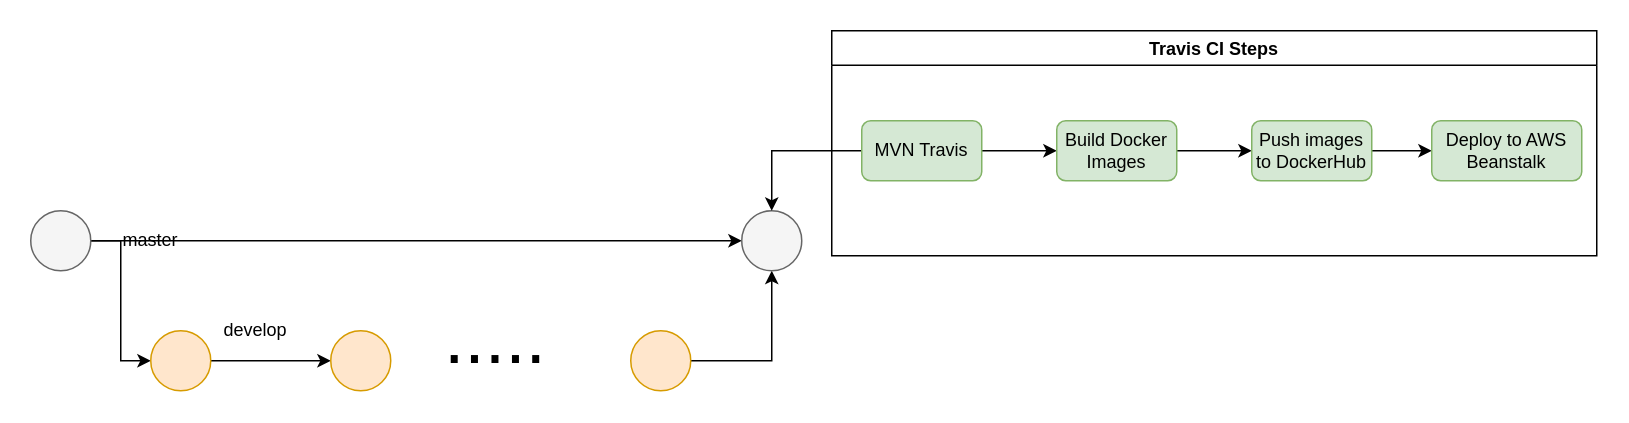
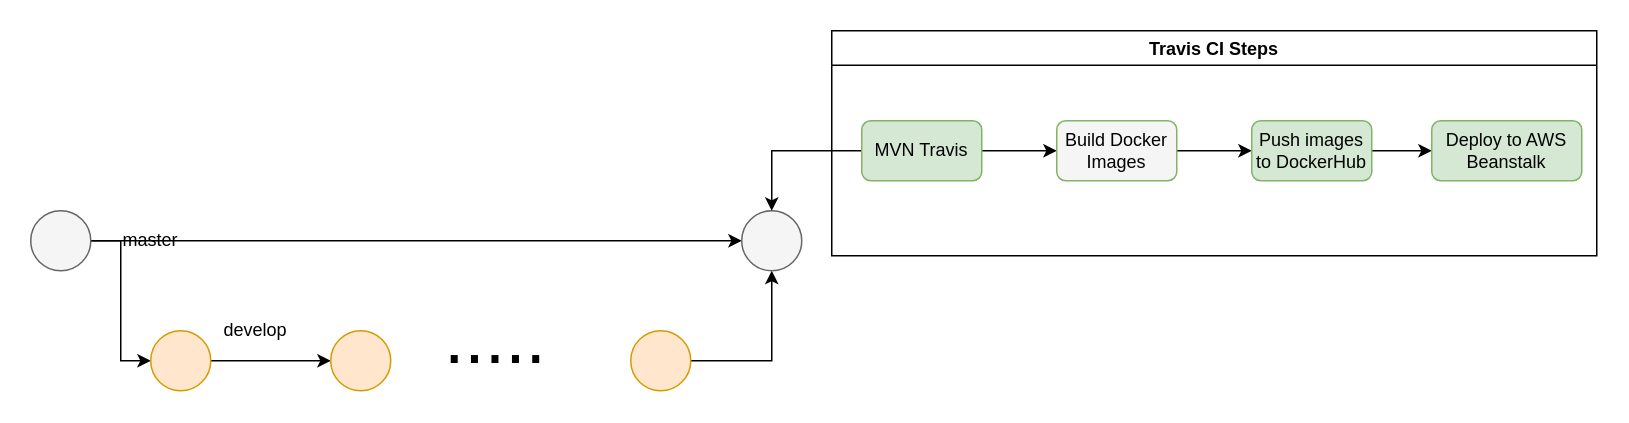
- <mxCell id="18" value="Build Docker Images" style="rounded=1;whiteSpace=wrap;html=1;strokeWidth=1;fontSize=12;fillColor=#d5e8d4;strokeColor=#82b366;" vertex="1" parent="1"><mxGeometry x="704" y="80" width="80" height="40" as="geometry" /></mxCell>
+ <mxCell id="18" value="Build Docker Images" style="rounded=1;whiteSpace=wrap;html=1;strokeWidth=1;fontSize=12;fillColor=#f5f5f5;strokeColor=#82b366;" vertex="1" parent="1"><mxGeometry x="704" y="80" width="80" height="40" as="geometry" /></mxCell>
